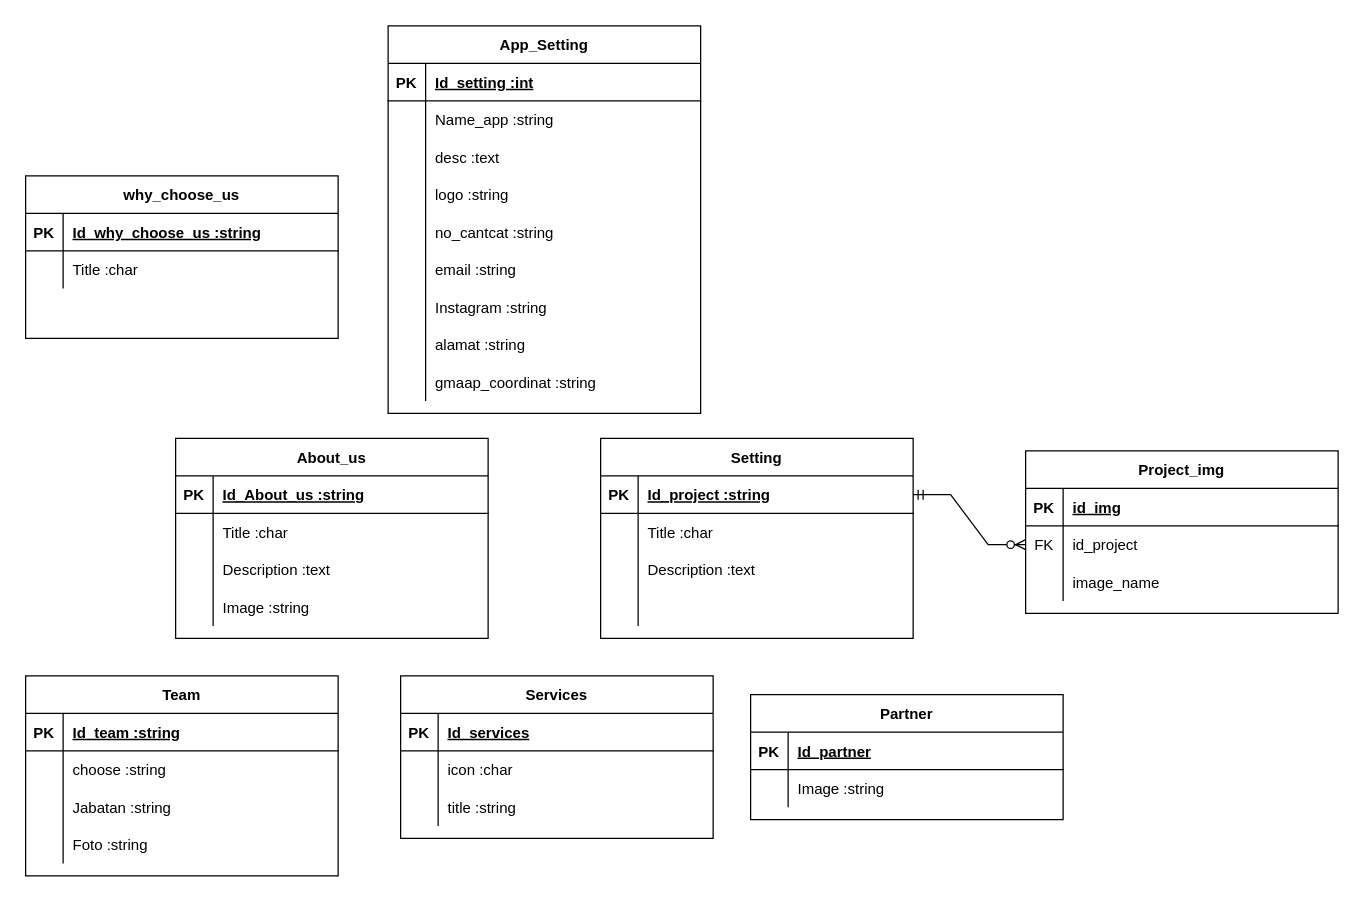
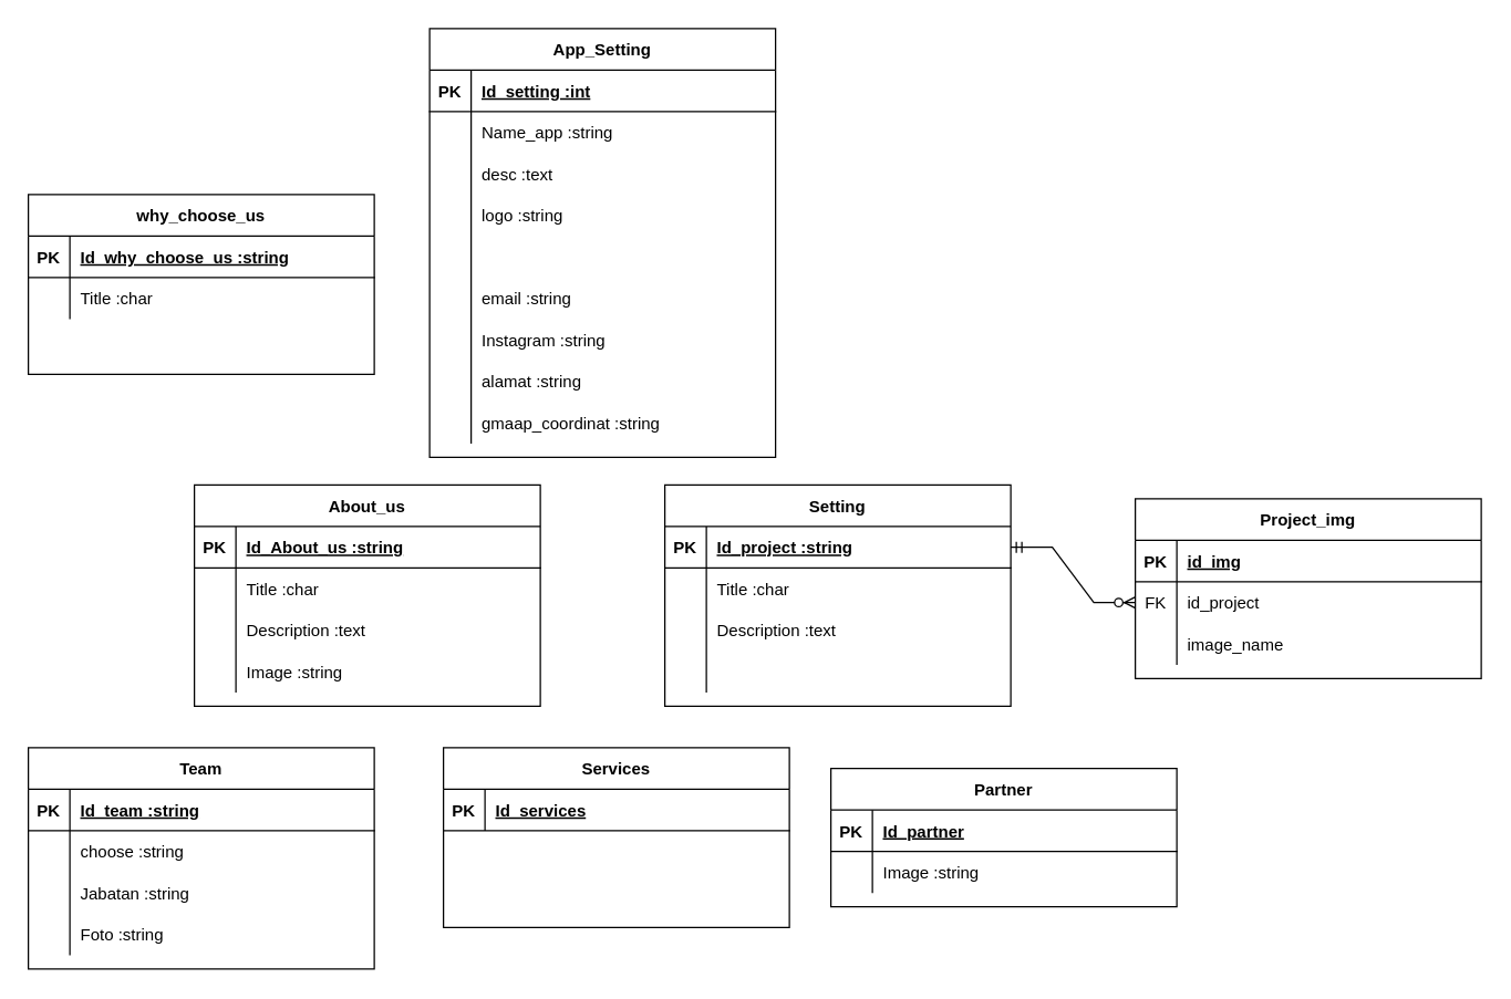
- <mxCell id="43" value="no_cantcat :string" style="shape=partialRectangle;overflow=hidden;connectable=0;fillColor=none;top=0;left=0;bottom=0;right=0;align=left;spacingLeft=6;" parent="41" vertex="1"><mxGeometry x="30" width="220" height="30" as="geometry"><mxRectangle width="220" height="30" as="alternateBounds" /></mxGeometry></mxCell>
- <mxCell id="62" value="icon :char" style="shape=partialRectangle;overflow=hidden;connectable=0;fillColor=none;top=0;left=0;bottom=0;right=0;align=left;spacingLeft=6;" parent="60" vertex="1"><mxGeometry x="30" width="220" height="30" as="geometry"><mxRectangle width="220" height="30" as="alternateBounds" /></mxGeometry></mxCell>
- <mxCell id="65" value="title :string" style="shape=partialRectangle;overflow=hidden;connectable=0;fillColor=none;top=0;left=0;bottom=0;right=0;align=left;spacingLeft=6;" parent="63" vertex="1"><mxGeometry x="30" width="220" height="30" as="geometry"><mxRectangle width="220" height="30" as="alternateBounds" /></mxGeometry></mxCell>
